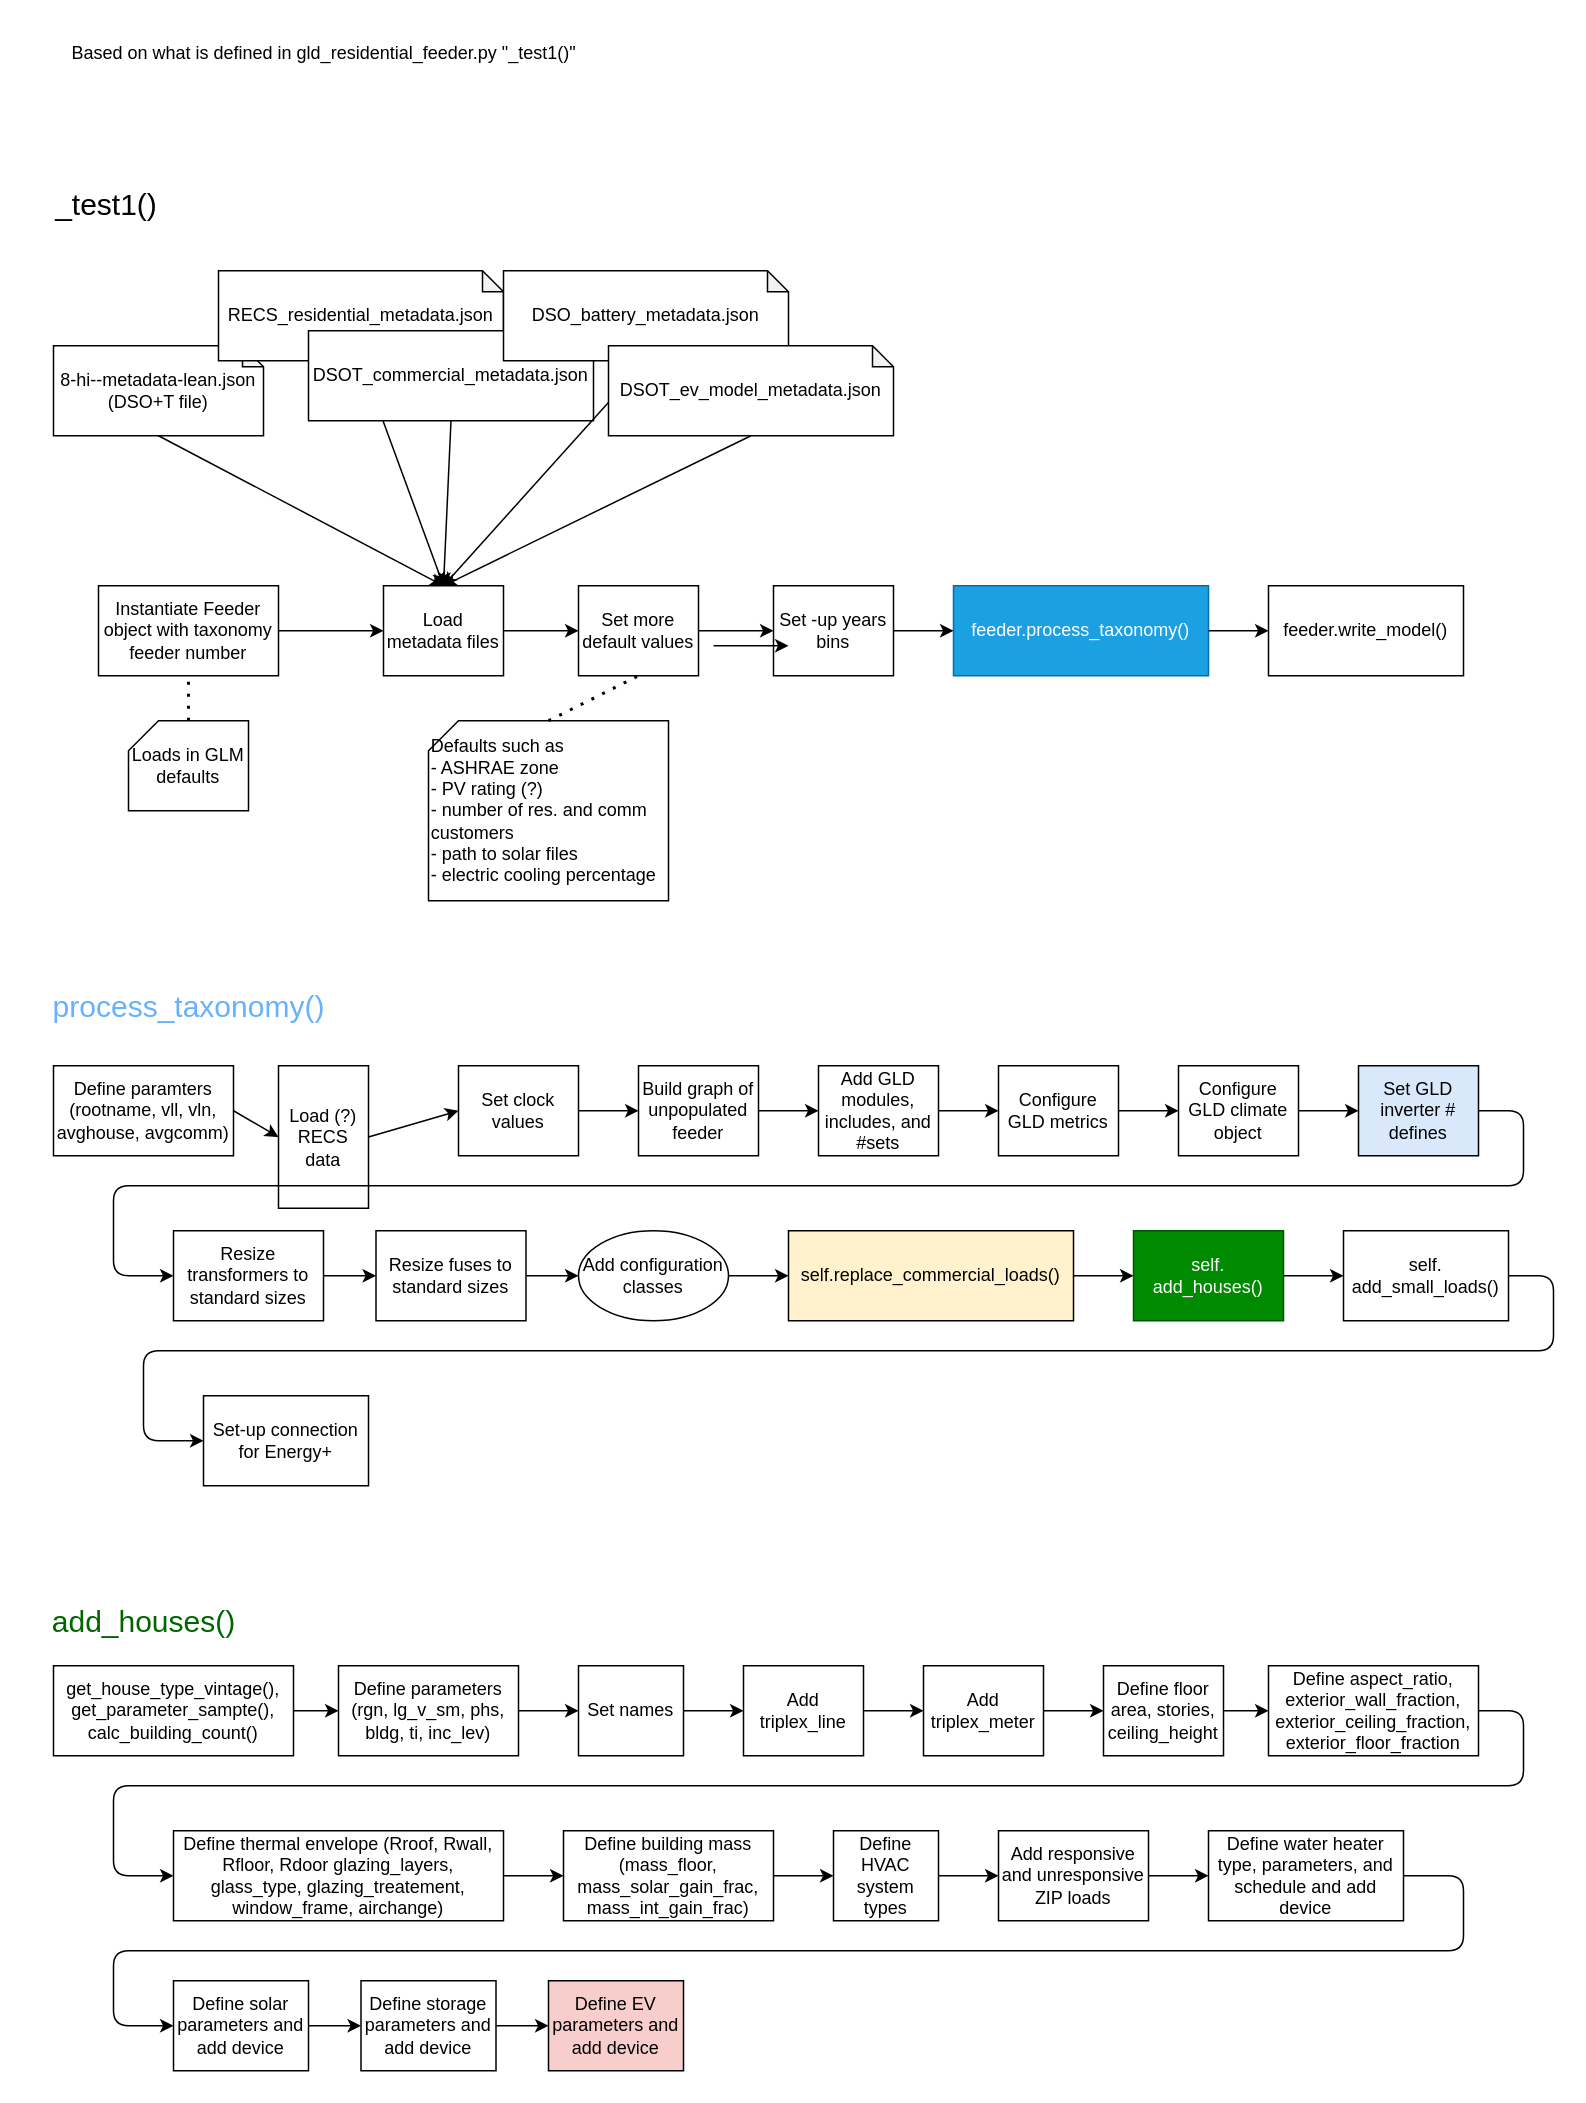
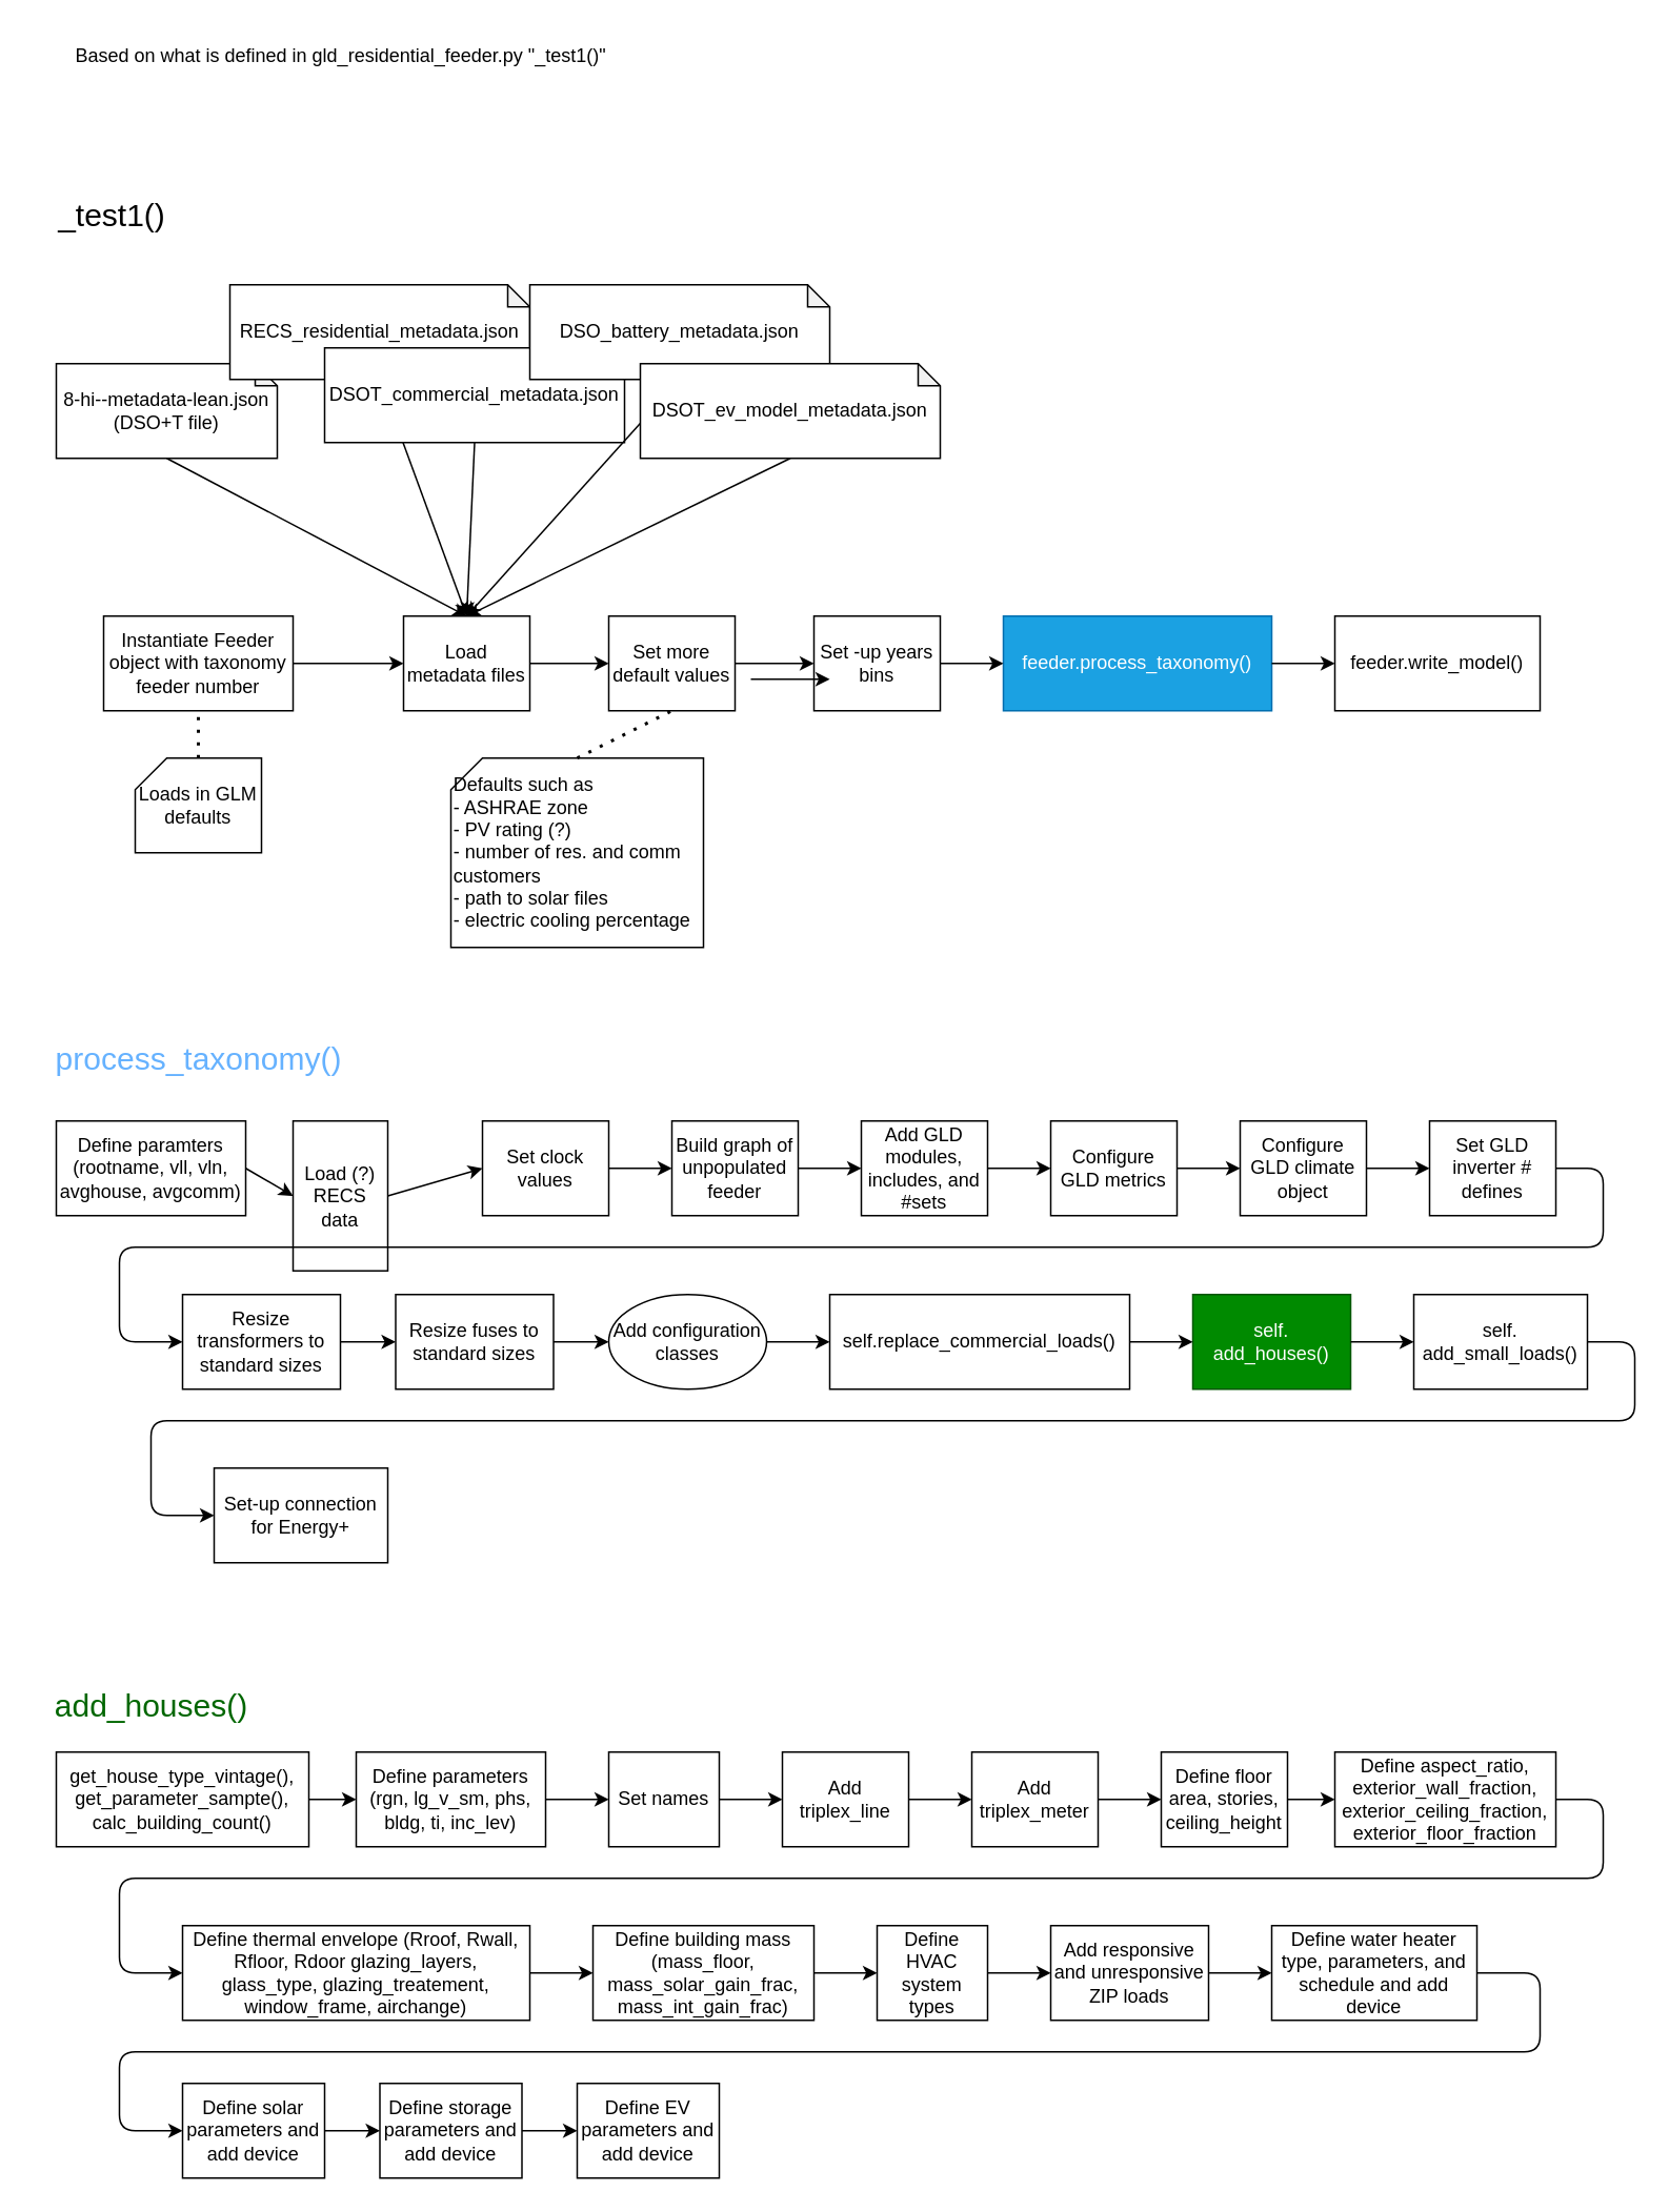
- <mxCell id="44" value="Set GLD inverter # defines" style="rounded=0;whiteSpace=wrap;html=1;fillColor=#dae8fc;" vertex="1" parent="1"><mxGeometry x="905" y="710" width="80" height="60" as="geometry" /></mxCell>
+ <mxCell id="44" value="Set GLD inverter # defines" style="rounded=0;whiteSpace=wrap;html=1;" vertex="1" parent="1"><mxGeometry x="905" y="710" width="80" height="60" as="geometry" /></mxCell>
- <mxCell id="52" value="self.replace_commercial_loads()" style="rounded=0;whiteSpace=wrap;html=1;fillColor=#fff2cc;" vertex="1" parent="1"><mxGeometry x="525" y="820" width="190" height="60" as="geometry" /></mxCell>
+ <mxCell id="52" value="self.replace_commercial_loads()" style="rounded=0;whiteSpace=wrap;html=1;" vertex="1" parent="1"><mxGeometry x="525" y="820" width="190" height="60" as="geometry" /></mxCell>
- <mxCell id="89" value="Define EV parameters and add device" style="rounded=0;whiteSpace=wrap;html=1;fillColor=#f8cecc;" vertex="1" parent="1"><mxGeometry x="365" y="1320" width="90" height="60" as="geometry" /></mxCell>
+ <mxCell id="89" value="Define EV parameters and add device" style="rounded=0;whiteSpace=wrap;html=1;" vertex="1" parent="1"><mxGeometry x="365" y="1320" width="90" height="60" as="geometry" /></mxCell>
